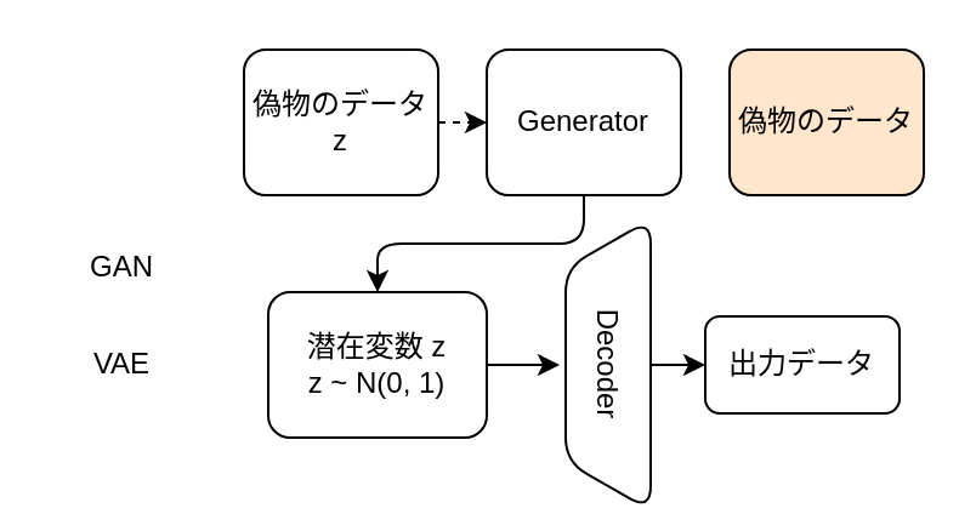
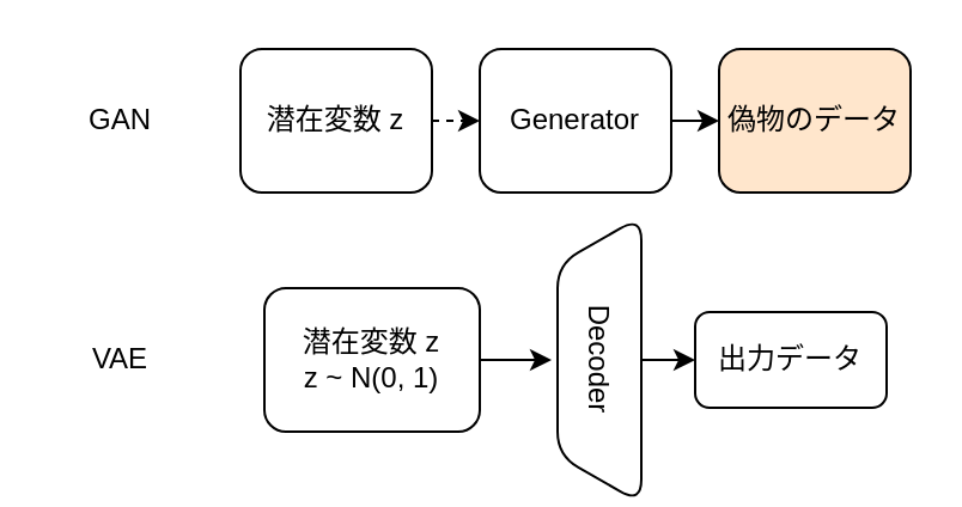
- <mxCell id="9" value="偽物のデータ z" style="rounded=1;whiteSpace=wrap;html=1;strokeColor=#000000;" parent="1" vertex="1"><mxGeometry x="100" y="20" width="80" height="60" as="geometry" /></mxCell>
+ <mxCell id="9" value="潜在変数 z" style="rounded=1;whiteSpace=wrap;html=1;strokeColor=#000000;" parent="1" vertex="1"><mxGeometry x="100" y="20" width="80" height="60" as="geometry" /></mxCell>
- <mxCell id="10" value="" style="edgeStyle=orthogonalEdgeStyle;html=1;" parent="1" source="11" target="3" edge="1"><mxGeometry relative="1" as="geometry" /></mxCell>
+ <mxCell id="10" value="" style="edgeStyle=orthogonalEdgeStyle;html=1;" parent="1" source="11" target="12" edge="1"><mxGeometry relative="1" as="geometry" /></mxCell>
- <mxCell id="13" value="GAN" style="text;html=1;strokeColor=none;fillColor=none;align=center;verticalAlign=middle;whiteSpace=wrap;rounded=0;container=1;" vertex="1" parent="1"><mxGeometry x="20" y="95" width="60" height="30" as="geometry" /></mxCell>
+ <mxCell id="13" value="GAN" style="text;html=1;strokeColor=none;fillColor=none;align=center;verticalAlign=middle;whiteSpace=wrap;rounded=0;container=1;" vertex="1" parent="1"><mxGeometry x="20" y="35" width="60" height="30" as="geometry" /></mxCell>
